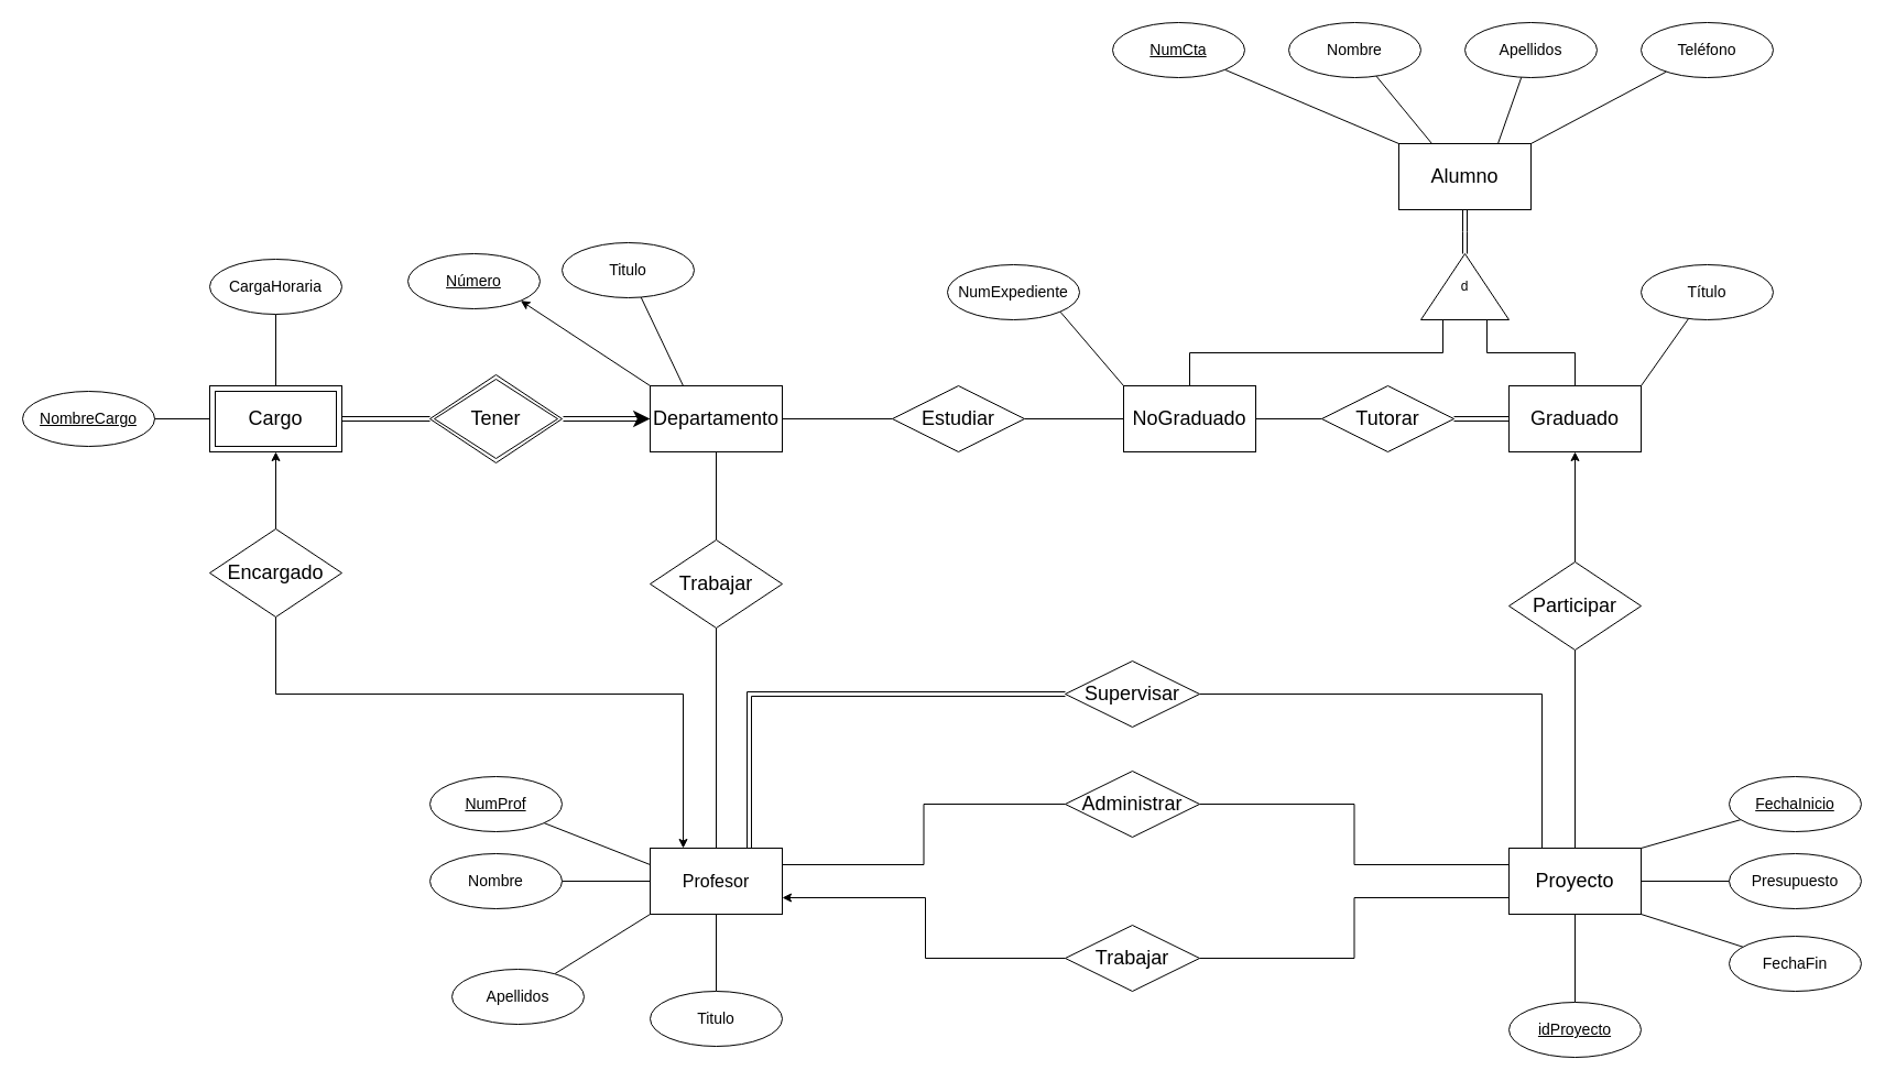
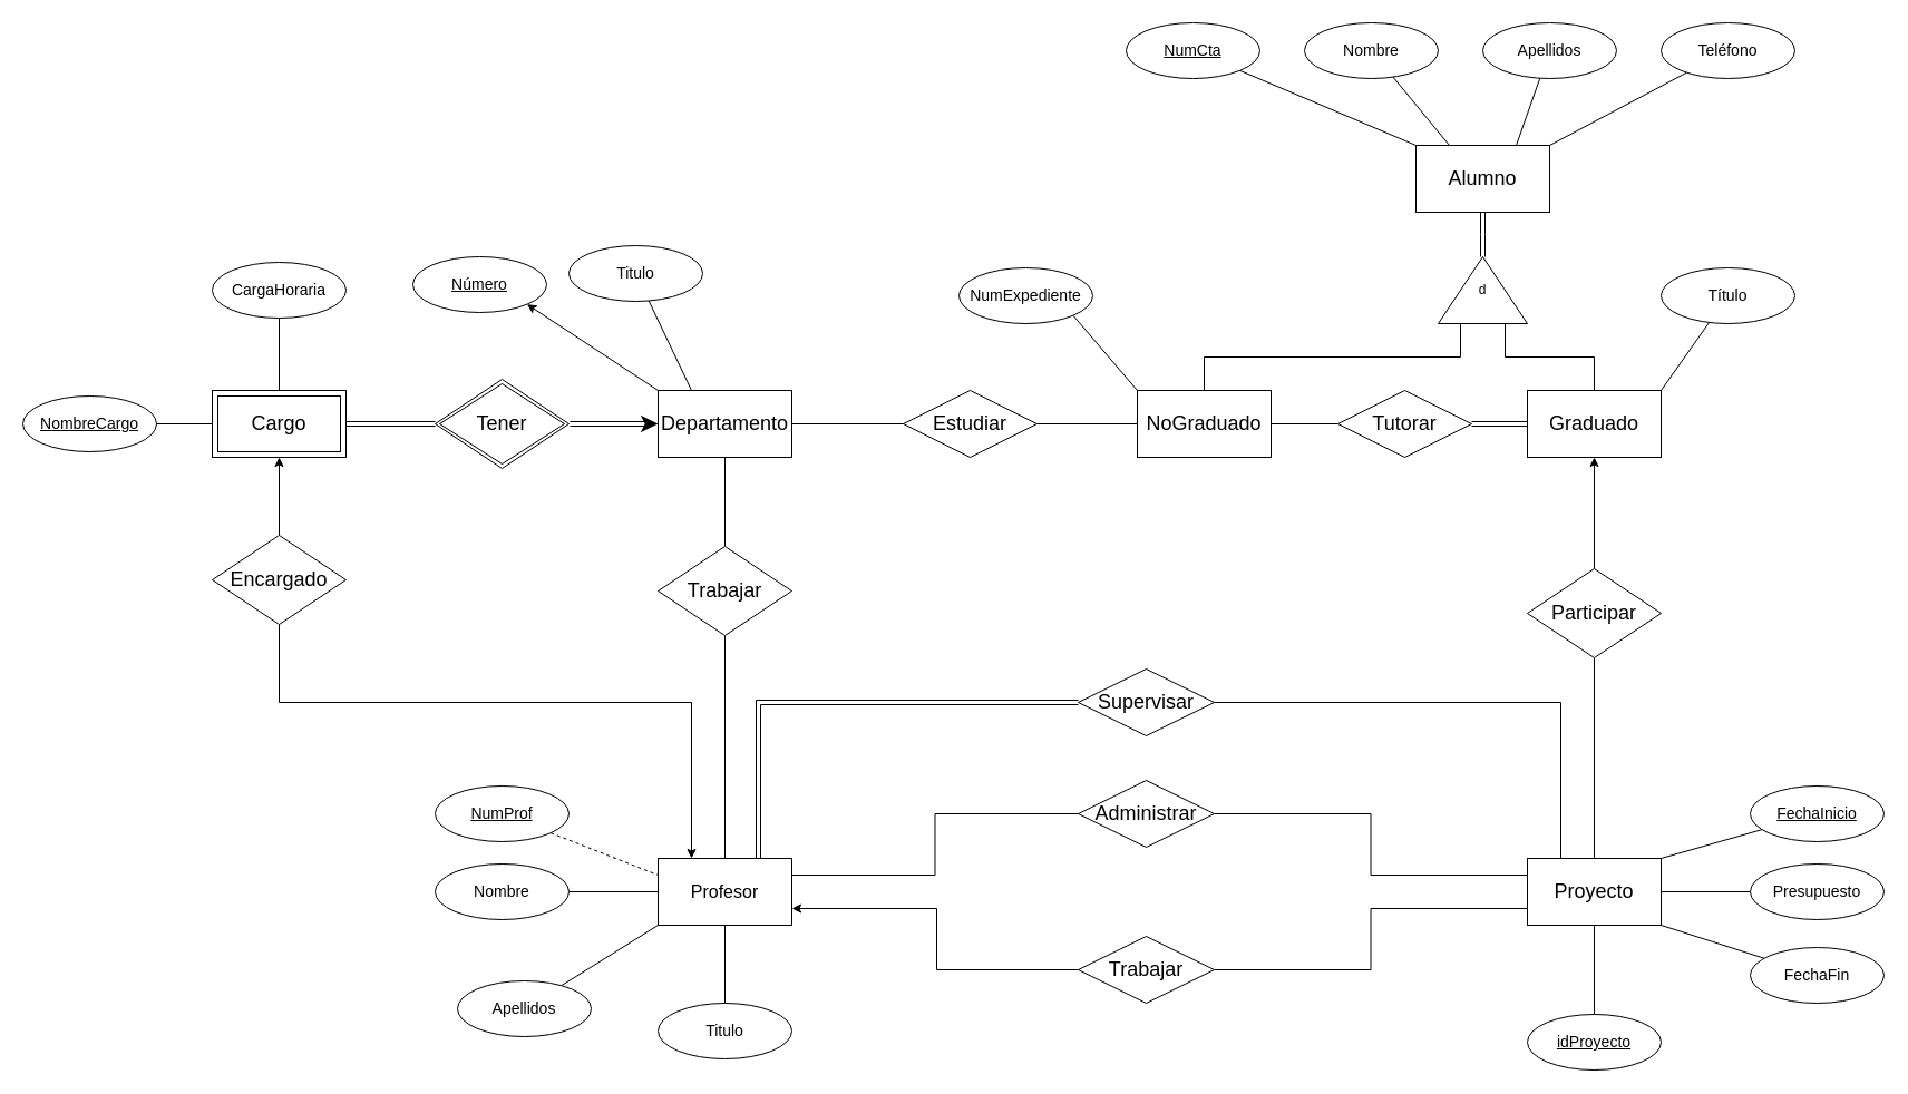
- <mxCell id="22" style="rounded=0;orthogonalLoop=1;jettySize=auto;html=1;entryX=0;entryY=0.25;entryDx=0;entryDy=0;endArrow=none;endFill=0;" edge="1" parent="1" source="23" target="8"><mxGeometry relative="1" as="geometry" /></mxCell>
+ <mxCell id="22" style="rounded=0;orthogonalLoop=1;jettySize=auto;html=1;entryX=0;entryY=0.25;entryDx=0;entryDy=0;endArrow=none;endFill=0;dashed=1;" edge="1" parent="1" source="23" target="8"><mxGeometry relative="1" as="geometry" /></mxCell>
